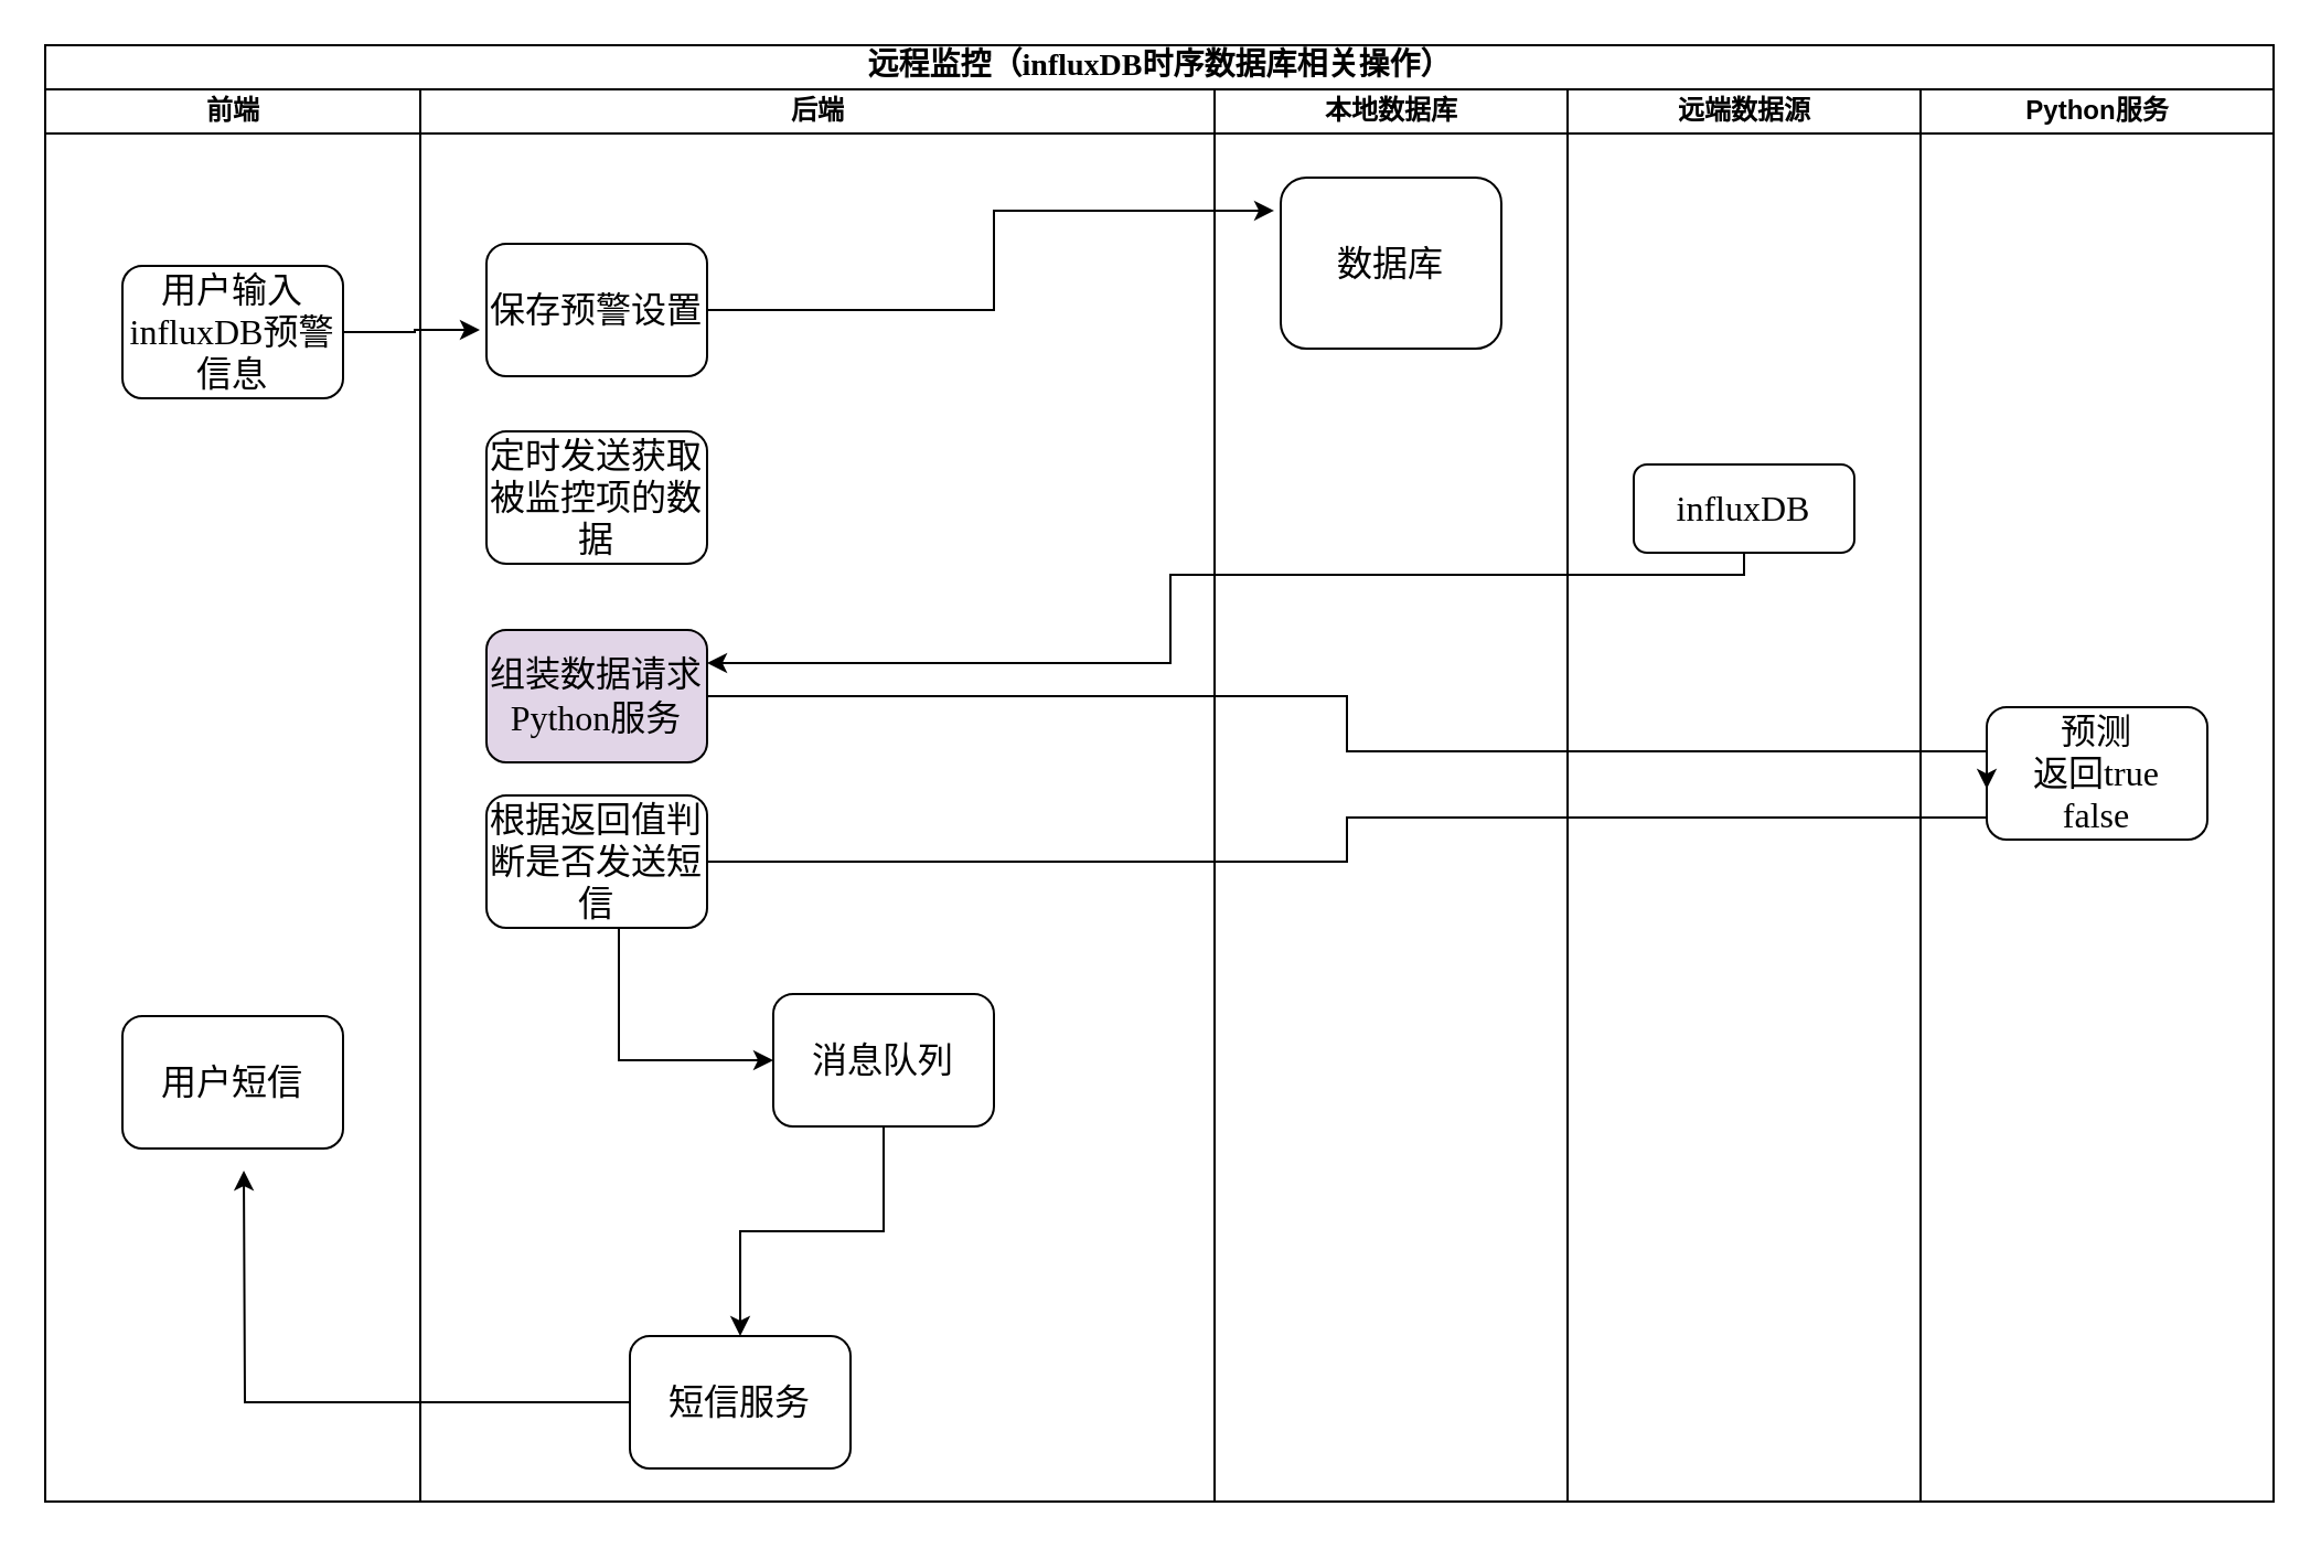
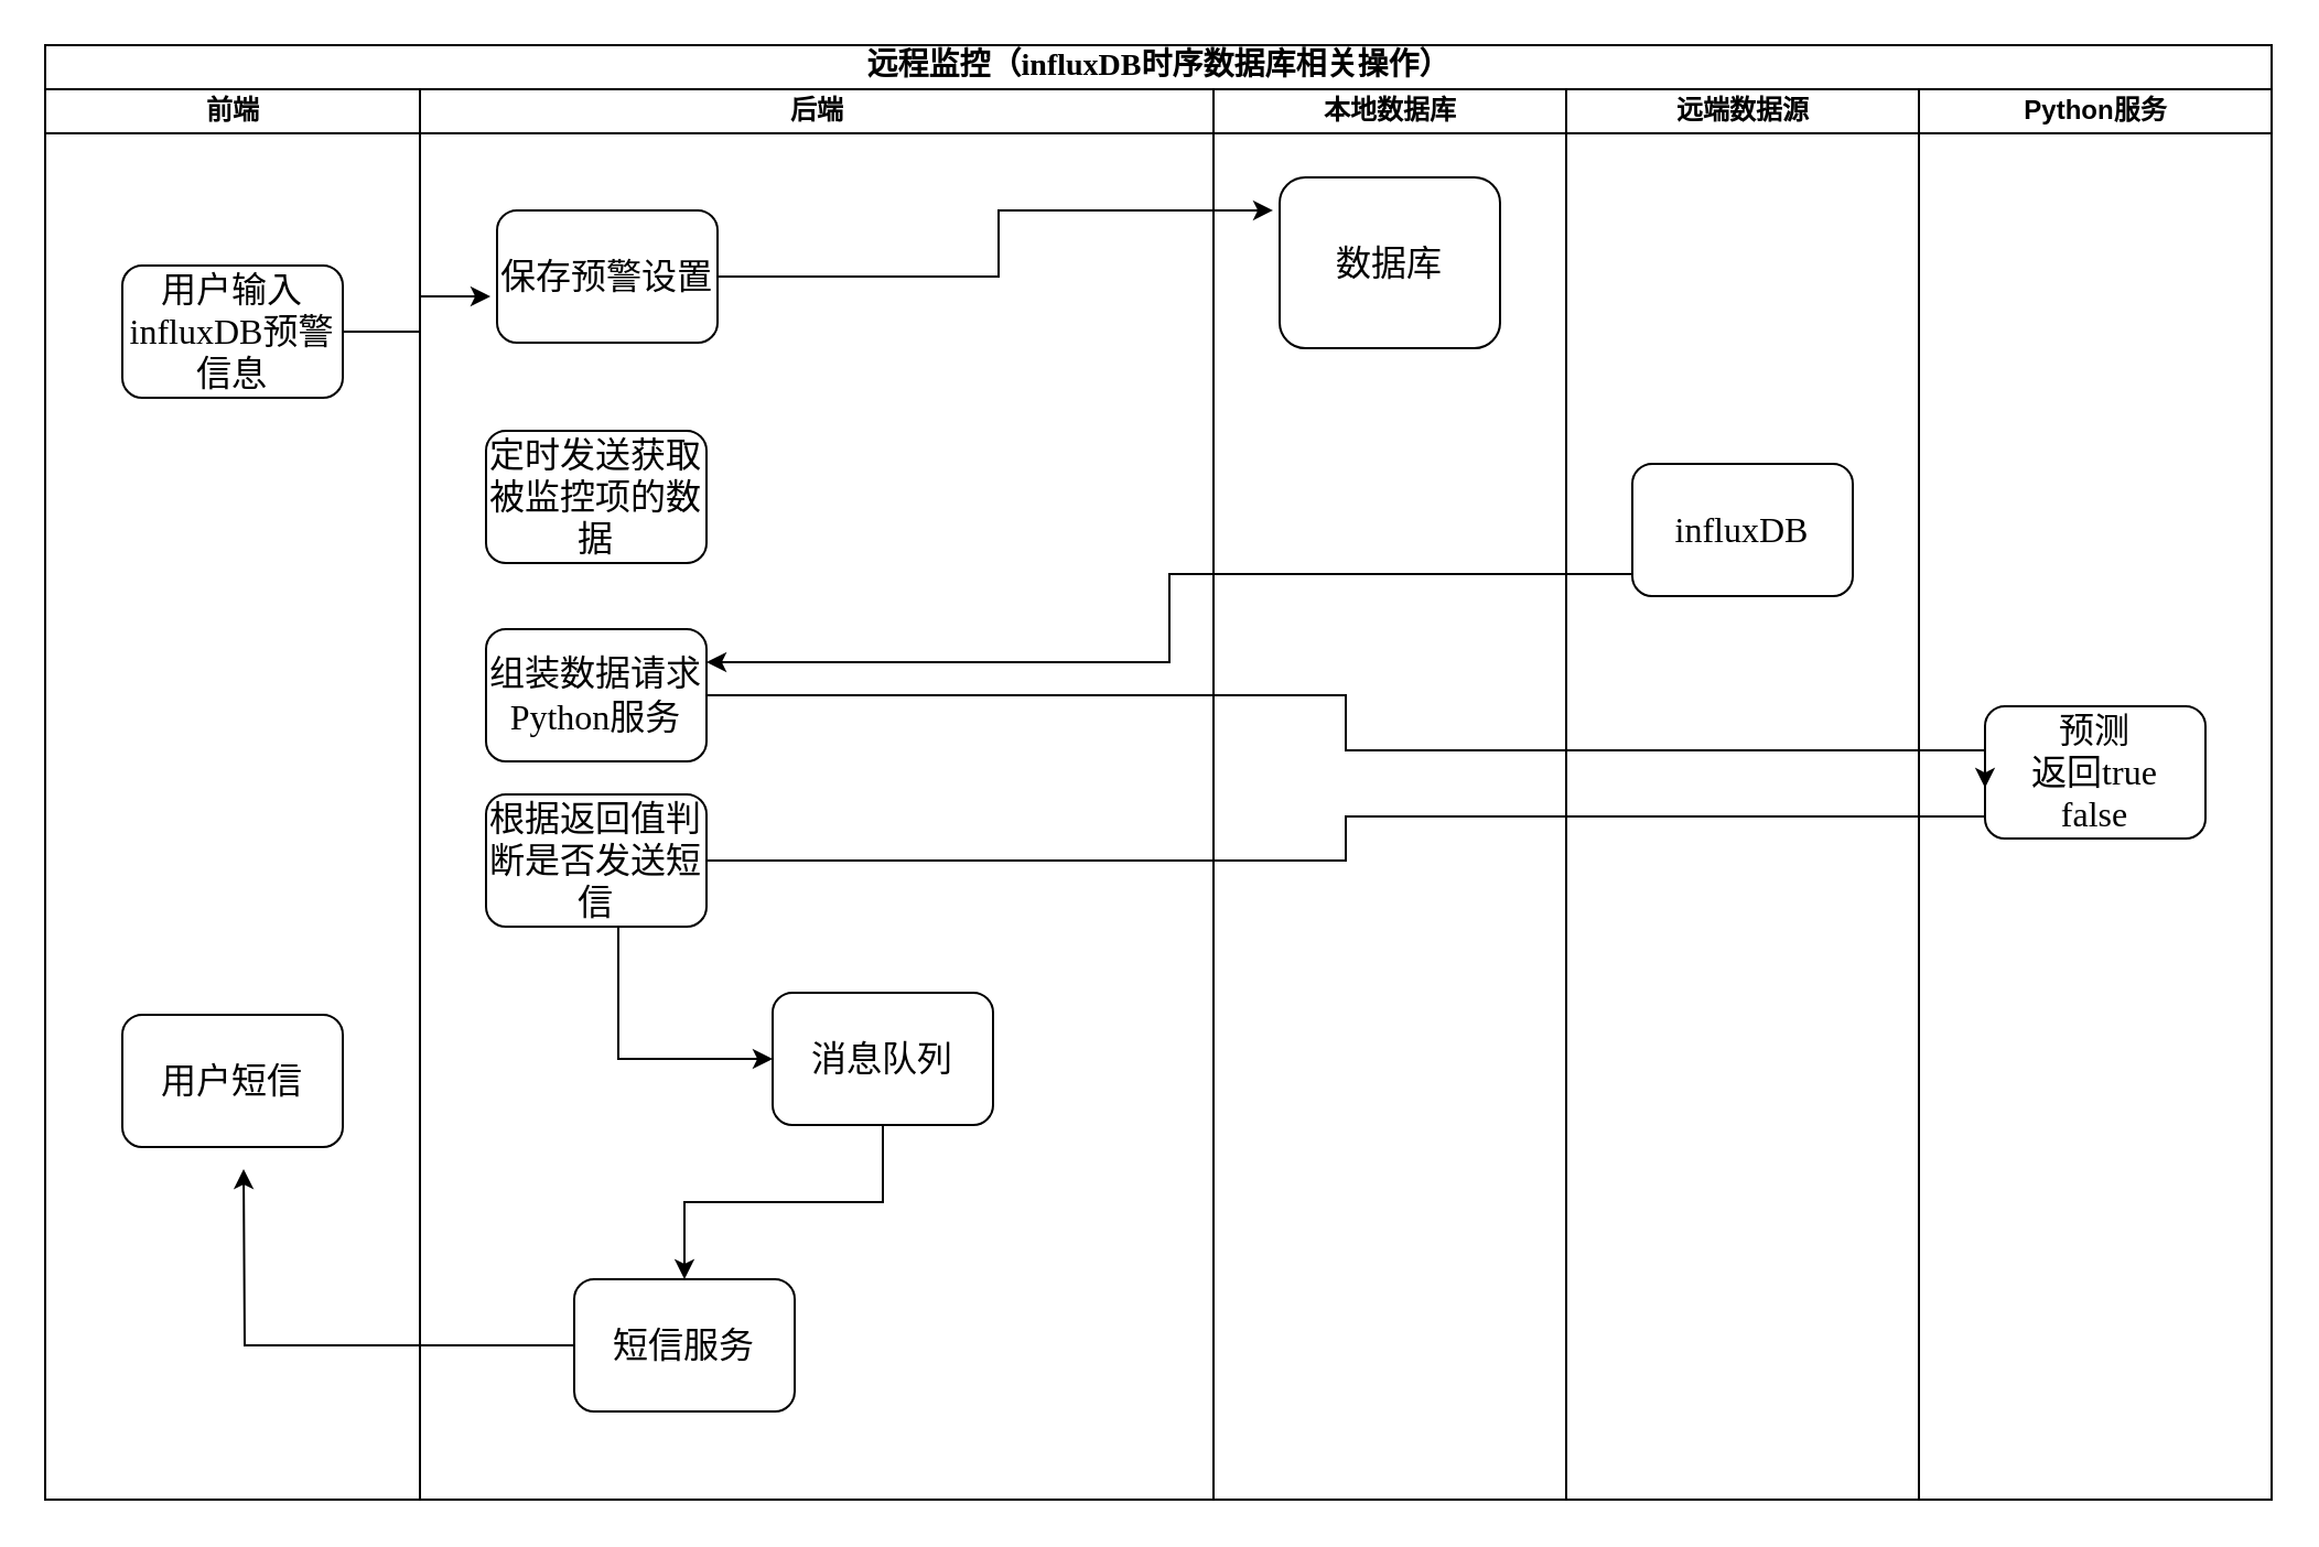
- <mxCell id="10" value="&lt;font size=&quot;3&quot;&gt;保存预警设置&lt;/font&gt;" style="rounded=1;whiteSpace=wrap;html=1;shadow=0;labelBackgroundColor=none;strokeWidth=1;fontFamily=Verdana;fontSize=8;align=center;" parent="9" vertex="1"><mxGeometry x="30" y="70" width="100" height="60" as="geometry" /></mxCell>
+ <mxCell id="10" value="&lt;font size=&quot;3&quot;&gt;保存预警设置&lt;/font&gt;" style="rounded=1;whiteSpace=wrap;html=1;shadow=0;labelBackgroundColor=none;strokeWidth=1;fontFamily=Verdana;fontSize=8;align=center;" parent="9" vertex="1"><mxGeometry x="35" y="55" width="100" height="60" as="geometry" /></mxCell>
- <mxCell id="21" value="&lt;span style=&quot;font-size: medium&quot;&gt;influxDB&lt;/span&gt;" style="rounded=1;whiteSpace=wrap;html=1;shadow=0;labelBackgroundColor=none;strokeWidth=1;fontFamily=Verdana;fontSize=8;align=center;" parent="20" vertex="1"><mxGeometry x="30" y="170" width="100" height="40" as="geometry" /></mxCell>
+ <mxCell id="21" value="&lt;span style=&quot;font-size: medium&quot;&gt;influxDB&lt;/span&gt;" style="rounded=1;whiteSpace=wrap;html=1;shadow=0;labelBackgroundColor=none;strokeWidth=1;fontFamily=Verdana;fontSize=8;align=center;" parent="20" vertex="1"><mxGeometry x="30" y="170" width="100" height="60" as="geometry" /></mxCell>
- <mxCell id="11" value="&lt;font size=&quot;3&quot;&gt;组装数据请求Python服务&lt;/font&gt;" style="rounded=1;whiteSpace=wrap;html=1;shadow=0;labelBackgroundColor=none;strokeWidth=1;fontFamily=Verdana;fontSize=8;align=center;fillColor=#e1d5e7;" parent="9" vertex="1"><mxGeometry x="30" y="245" width="100" height="60" as="geometry" /></mxCell>
+ <mxCell id="11" value="&lt;font size=&quot;3&quot;&gt;组装数据请求Python服务&lt;/font&gt;" style="rounded=1;whiteSpace=wrap;html=1;shadow=0;labelBackgroundColor=none;strokeWidth=1;fontFamily=Verdana;fontSize=8;align=center;" parent="9" vertex="1"><mxGeometry x="30" y="245" width="100" height="60" as="geometry" /></mxCell>
- <mxCell id="15" value="&lt;font size=&quot;3&quot;&gt;短信服务&lt;/font&gt;" style="rounded=1;whiteSpace=wrap;html=1;shadow=0;labelBackgroundColor=none;strokeWidth=1;fontFamily=Verdana;fontSize=8;align=center;" parent="9" vertex="1"><mxGeometry x="95" y="565" width="100" height="60" as="geometry" /></mxCell>
+ <mxCell id="15" value="&lt;font size=&quot;3&quot;&gt;短信服务&lt;/font&gt;" style="rounded=1;whiteSpace=wrap;html=1;shadow=0;labelBackgroundColor=none;strokeWidth=1;fontFamily=Verdana;fontSize=8;align=center;" parent="9" vertex="1"><mxGeometry x="70" y="540" width="100" height="60" as="geometry" /></mxCell>
